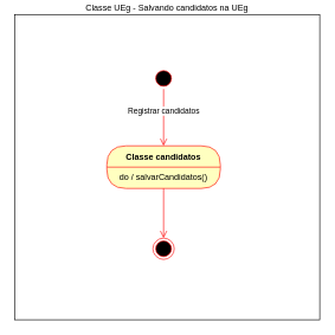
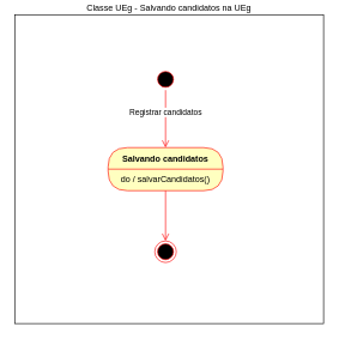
- <mxCell id="4" value="Classe candidatos" style="swimlane;fontStyle=1;align=center;verticalAlign=middle;childLayout=stackLayout;horizontal=1;startSize=30;horizontalStack=0;resizeParent=0;resizeLast=1;container=0;fontColor=#000000;collapsible=0;rounded=1;arcSize=30;strokeColor=#ff0000;fillColor=#ffffc0;swimlaneFillColor=#ffffc0;dropTarget=0;" parent="1" vertex="1"><mxGeometry x="150" y="205" width="160" height="60" as="geometry" /></mxCell>
+ <mxCell id="4" value="Salvando candidatos" style="swimlane;fontStyle=1;align=center;verticalAlign=middle;childLayout=stackLayout;horizontal=1;startSize=30;horizontalStack=0;resizeParent=0;resizeLast=1;container=0;fontColor=#000000;collapsible=0;rounded=1;arcSize=30;strokeColor=#ff0000;fillColor=#ffffc0;swimlaneFillColor=#ffffc0;dropTarget=0;" parent="1" vertex="1"><mxGeometry x="150" y="205" width="160" height="60" as="geometry" /></mxCell>
